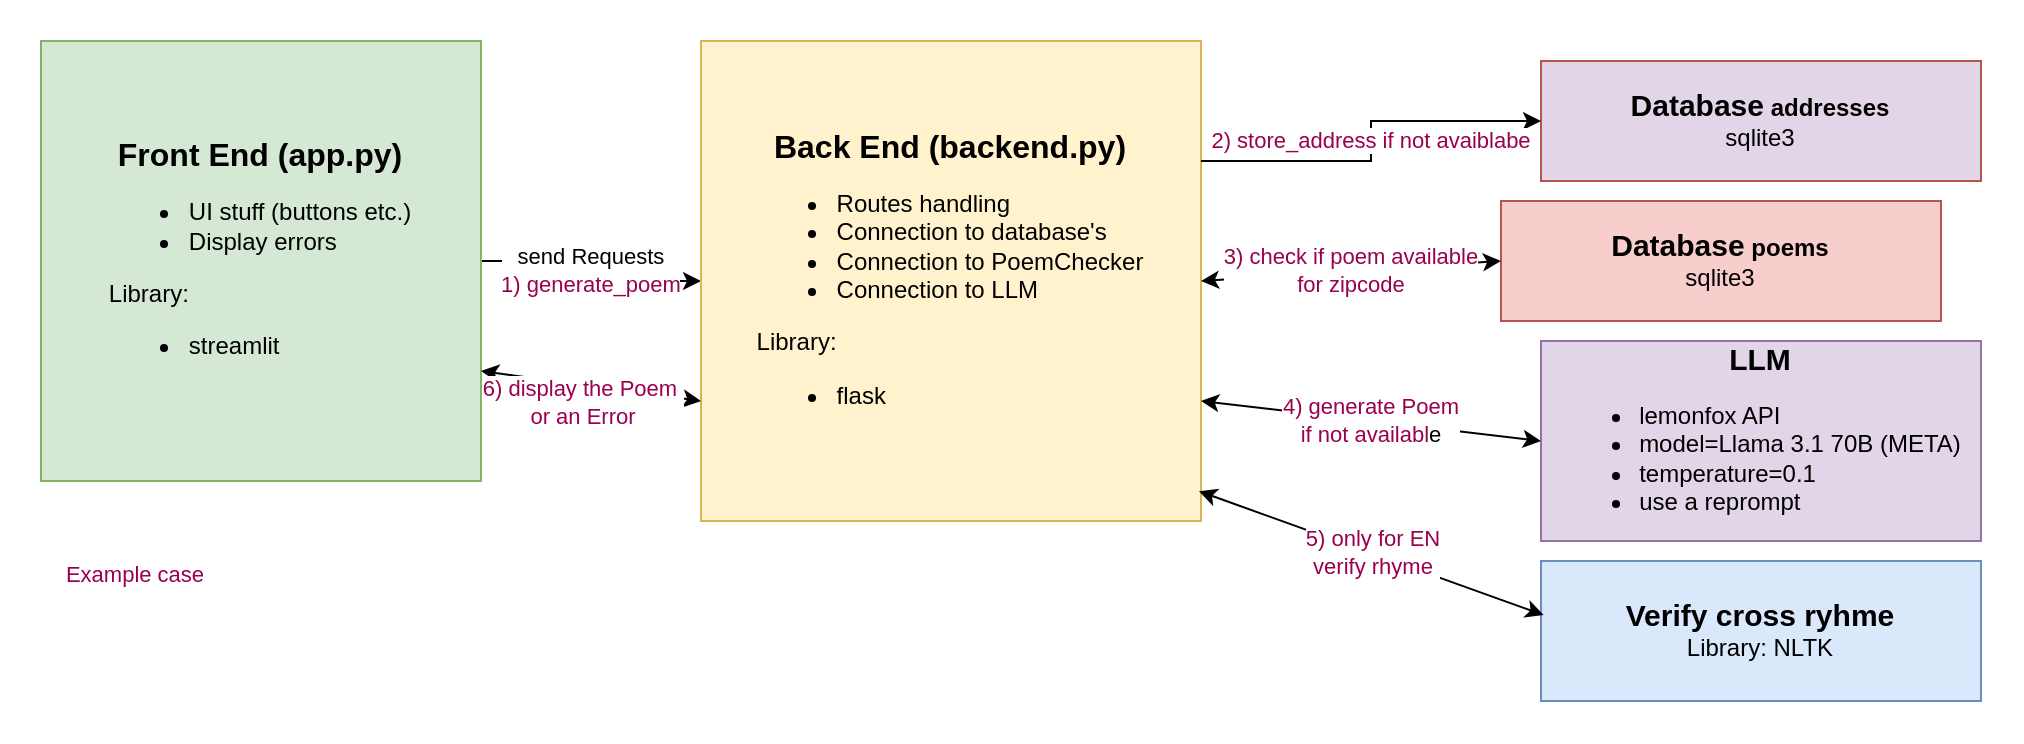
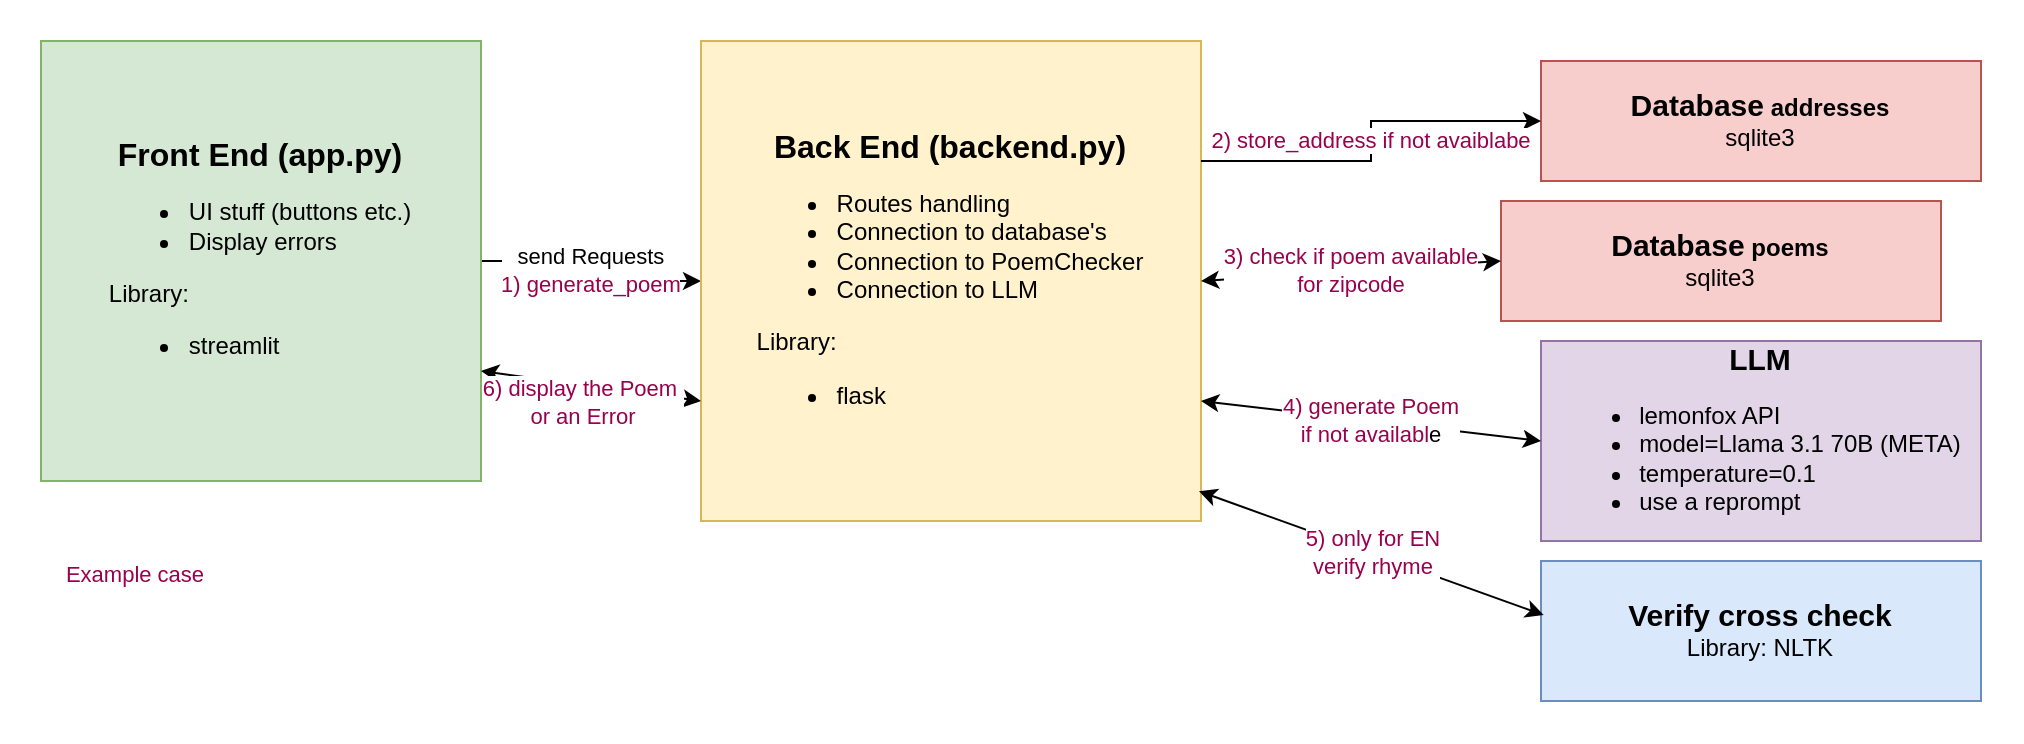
- <mxCell id="5" value="&lt;font style=&quot;font-size: 15px;&quot;&gt;&lt;b&gt;Database&lt;/b&gt;&lt;/font&gt; &lt;b&gt;addresses&lt;/b&gt;&lt;br&gt;sqlite3" style="rounded=0;whiteSpace=wrap;html=1;fillColor=#e1d5e7;strokeColor=#b85450;" parent="1" vertex="1"><mxGeometry x="770" y="30" width="220" height="60" as="geometry" /></mxCell>
+ <mxCell id="5" value="&lt;font style=&quot;font-size: 15px;&quot;&gt;&lt;b&gt;Database&lt;/b&gt;&lt;/font&gt; &lt;b&gt;addresses&lt;/b&gt;&lt;br&gt;sqlite3" style="rounded=0;whiteSpace=wrap;html=1;fillColor=#f8cecc;strokeColor=#b85450;" parent="1" vertex="1"><mxGeometry x="770" y="30" width="220" height="60" as="geometry" /></mxCell>
- <mxCell id="13" value="&lt;span style=&quot;font-size: 15px;&quot;&gt;&lt;b&gt;Verify cross ryhme&lt;/b&gt;&lt;/span&gt;&lt;div&gt;&lt;font style=&quot;font-size: 12px;&quot;&gt;Library: NLTK&lt;/font&gt;&lt;/div&gt;" style="rounded=0;whiteSpace=wrap;html=1;fillColor=#dae8fc;strokeColor=#6c8ebf;" vertex="1" parent="1"><mxGeometry x="770" y="280" width="220" height="70" as="geometry" /></mxCell>
+ <mxCell id="13" value="&lt;span style=&quot;font-size: 15px;&quot;&gt;&lt;b&gt;Verify cross check&lt;/b&gt;&lt;/span&gt;&lt;div&gt;&lt;font style=&quot;font-size: 12px;&quot;&gt;Library: NLTK&lt;/font&gt;&lt;/div&gt;" style="rounded=0;whiteSpace=wrap;html=1;fillColor=#dae8fc;strokeColor=#6c8ebf;" vertex="1" parent="1"><mxGeometry x="770" y="280" width="220" height="70" as="geometry" /></mxCell>
